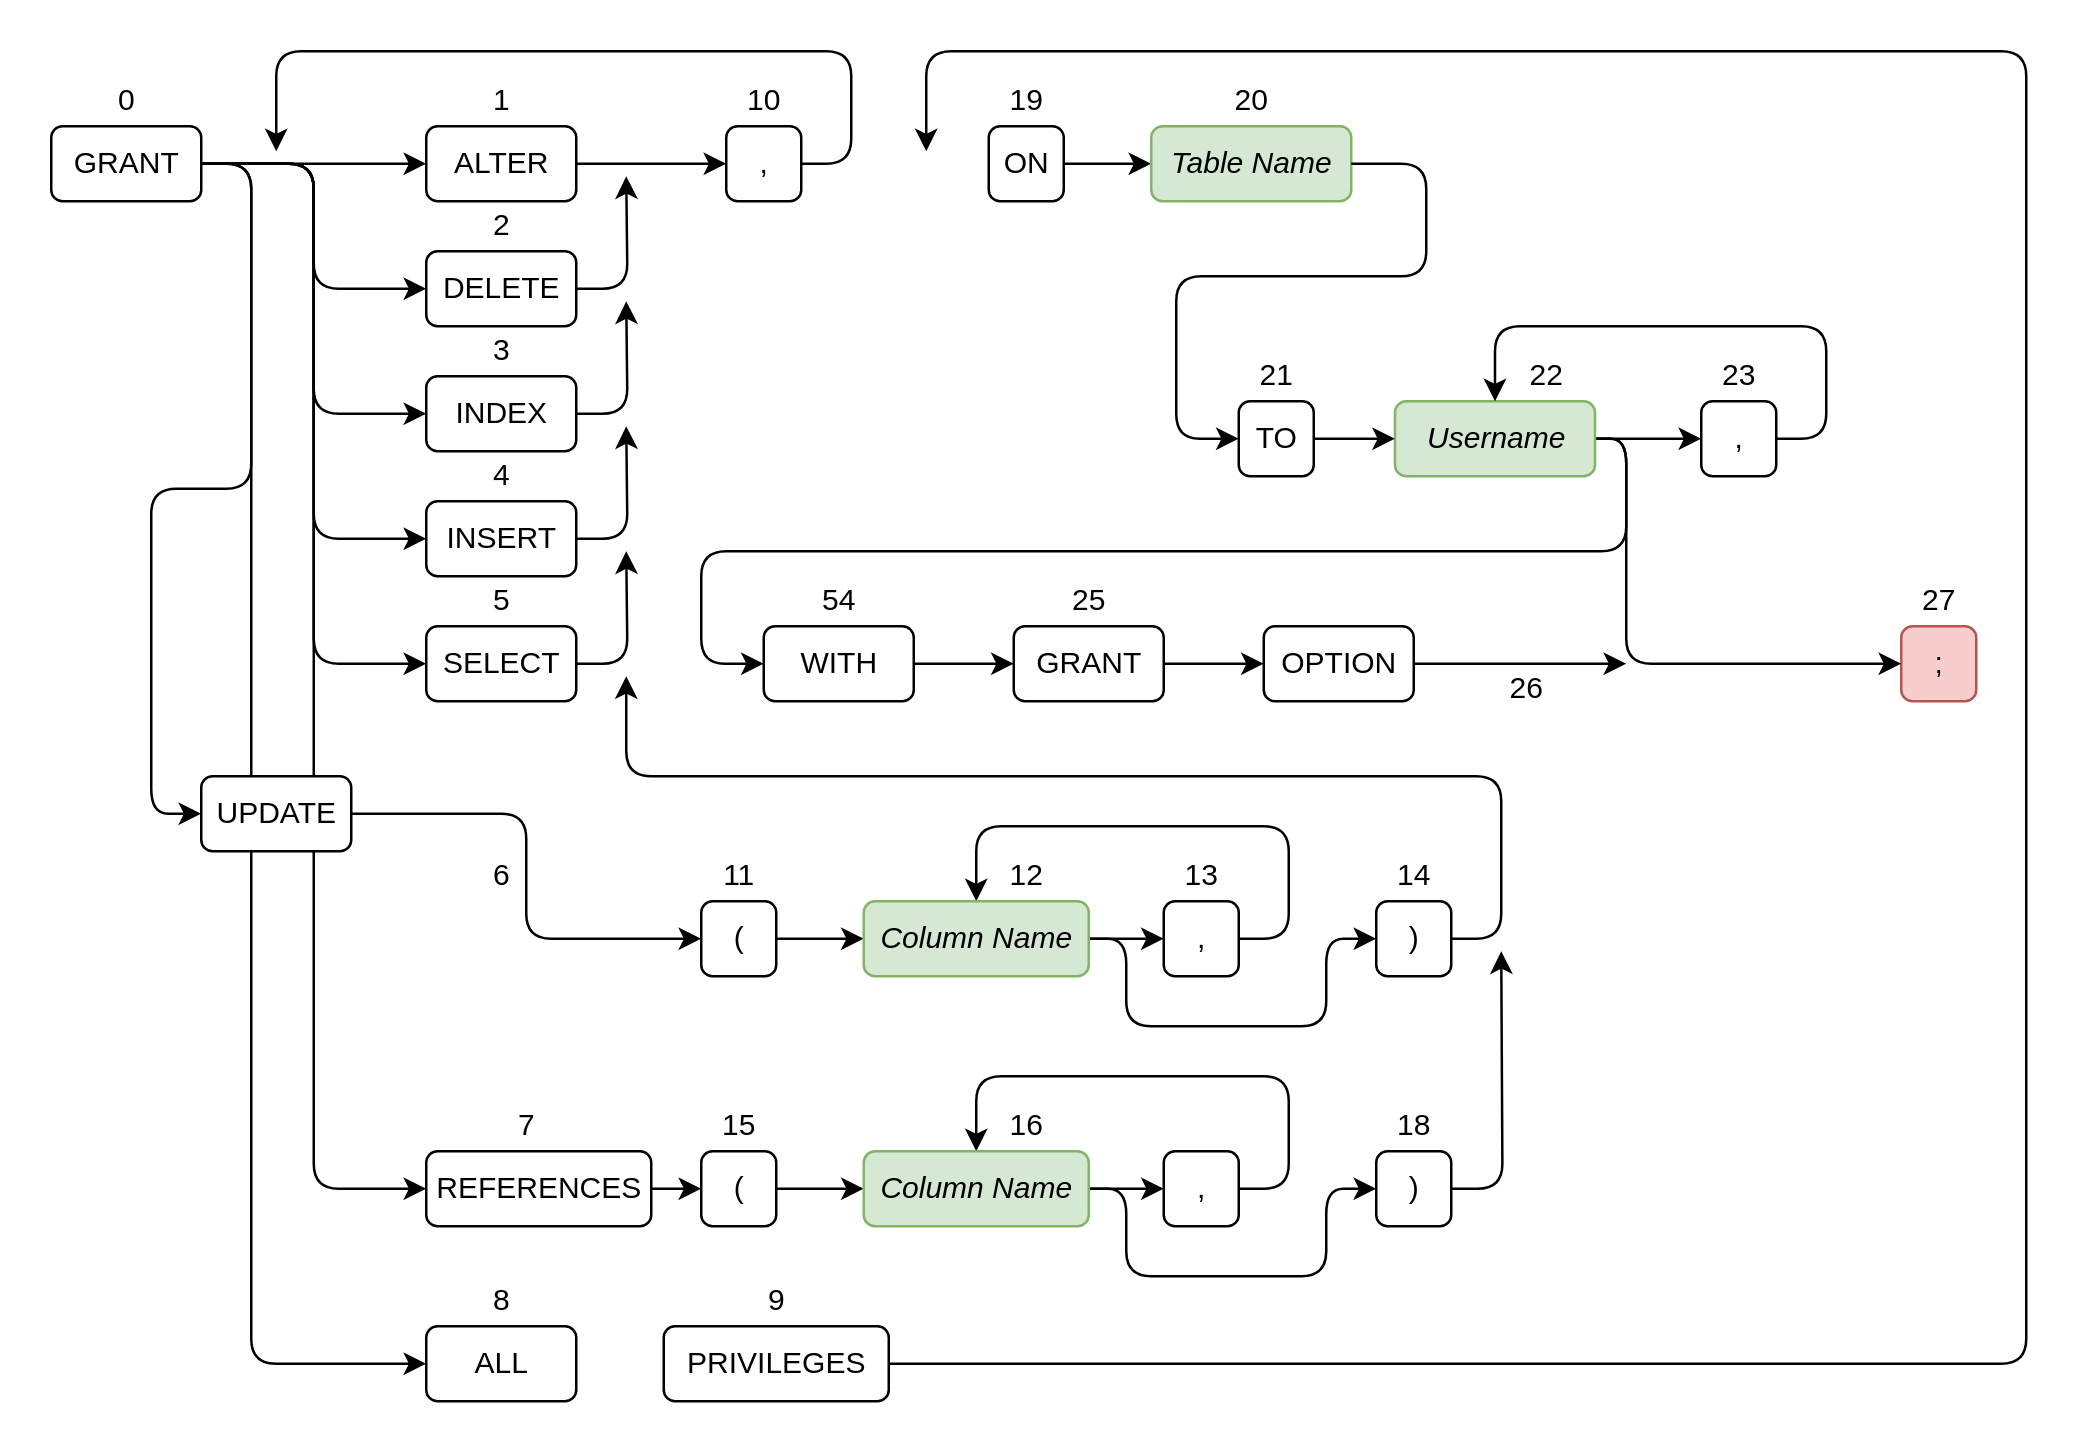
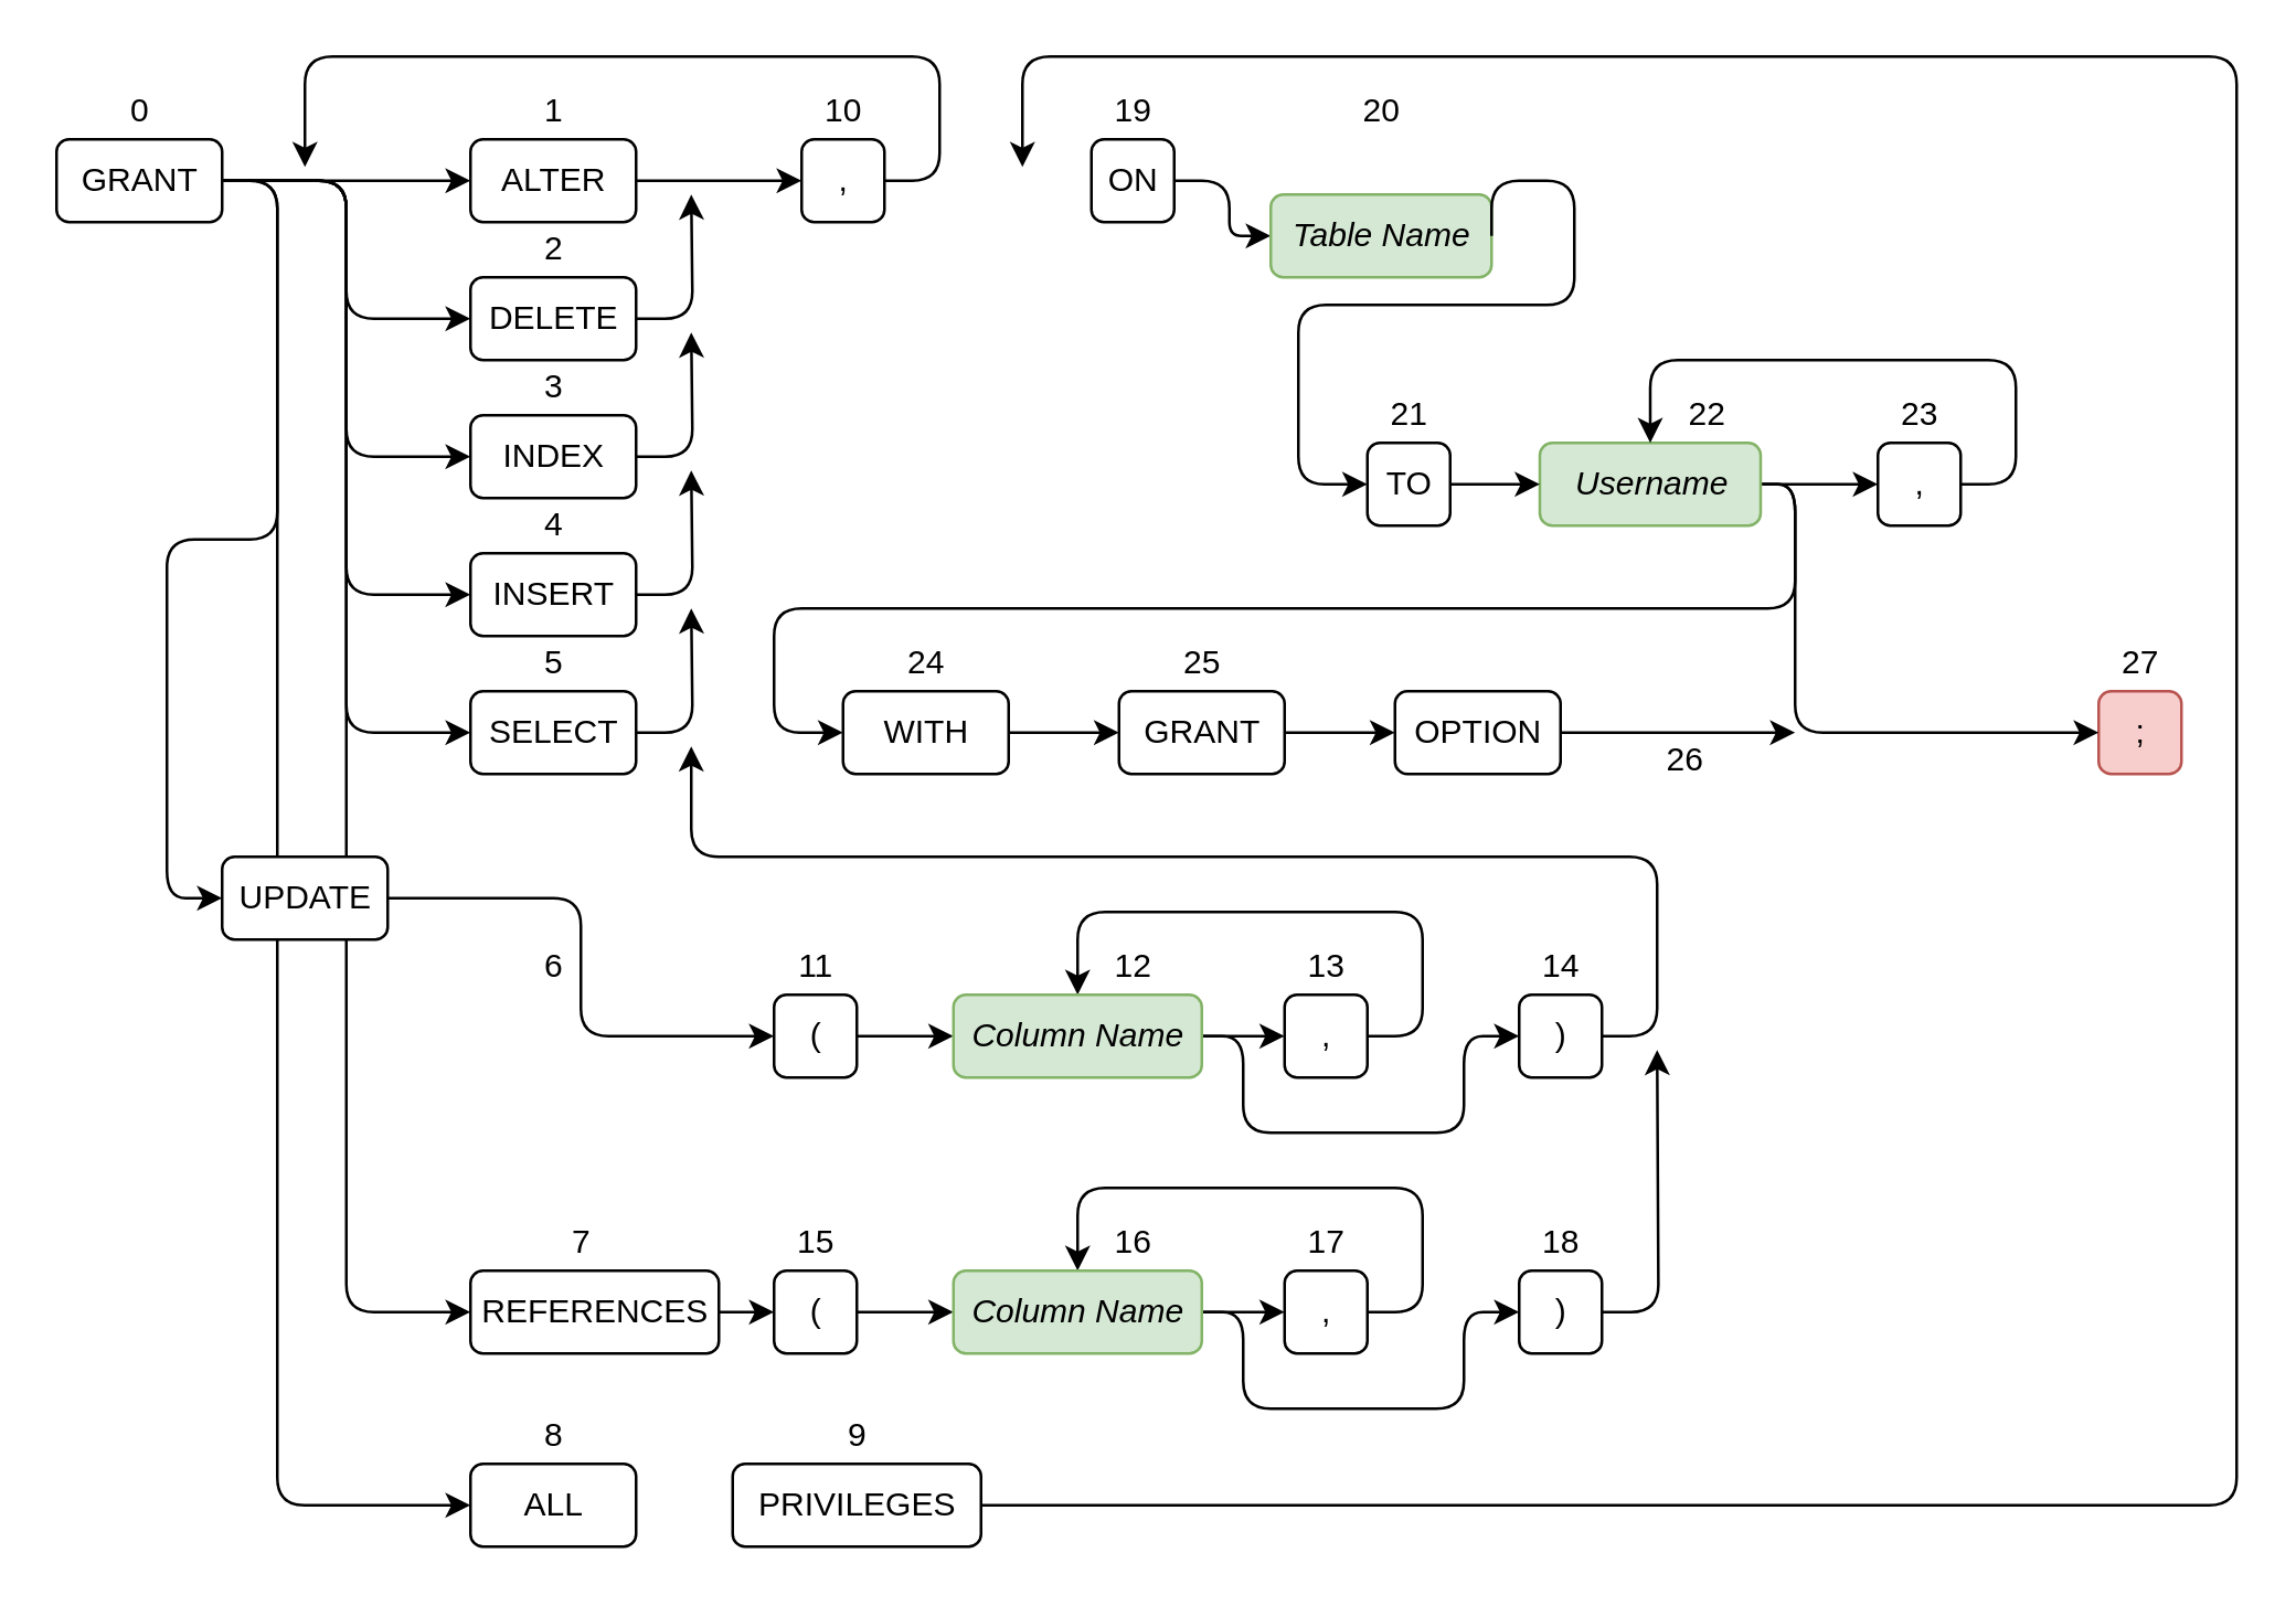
- <mxCell id="21" value="&lt;i&gt;Table Name&lt;/i&gt;" style="html=1;fillColor=#d5e8d4;strokeColor=#82b366;rounded=1;" parent="1" vertex="1"><mxGeometry x="460" y="50" width="80" height="30" as="geometry" /></mxCell>
+ <mxCell id="21" value="&lt;i&gt;Table Name&lt;/i&gt;" style="html=1;fillColor=#d5e8d4;strokeColor=#82b366;rounded=1;" parent="1" vertex="1"><mxGeometry x="460" y="70" width="80" height="30" as="geometry" /></mxCell>
- <mxCell id="88" value="54" style="text;html=1;align=center;verticalAlign=middle;resizable=0;points=[];autosize=1;rounded=1;" parent="1" vertex="1"><mxGeometry x="320" y="230" width="30" height="20" as="geometry" /></mxCell>
+ <mxCell id="88" value="24" style="text;html=1;align=center;verticalAlign=middle;resizable=0;points=[];autosize=1;rounded=1;" parent="1" vertex="1"><mxGeometry x="320" y="230" width="30" height="20" as="geometry" /></mxCell>
+ <mxCell id="54" value="17" style="text;html=1;align=center;verticalAlign=middle;resizable=0;points=[];autosize=1;rounded=1;" parent="1" vertex="1"><mxGeometry x="465" y="440" width="30" height="20" as="geometry" /></mxCell>
